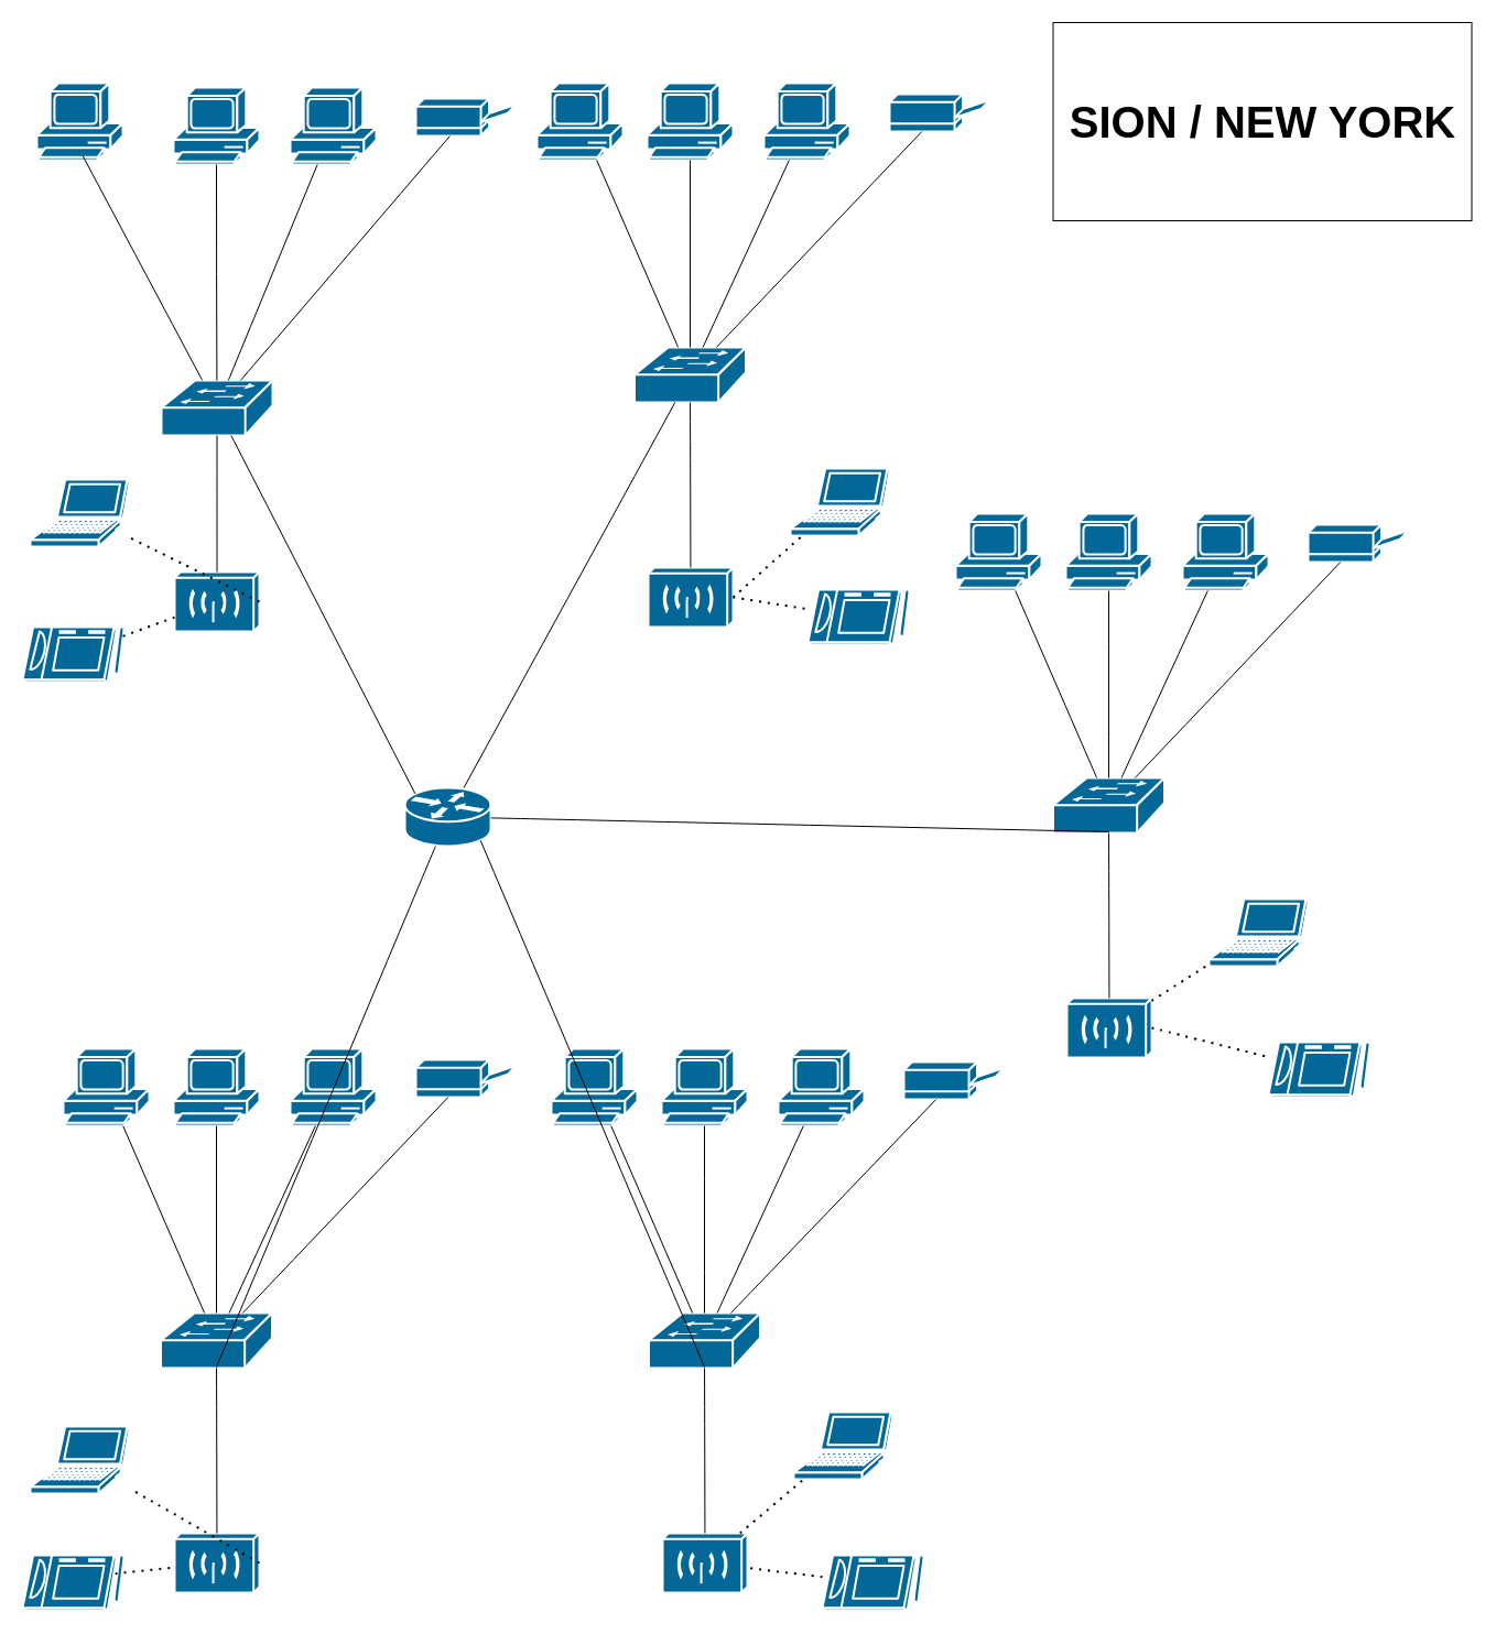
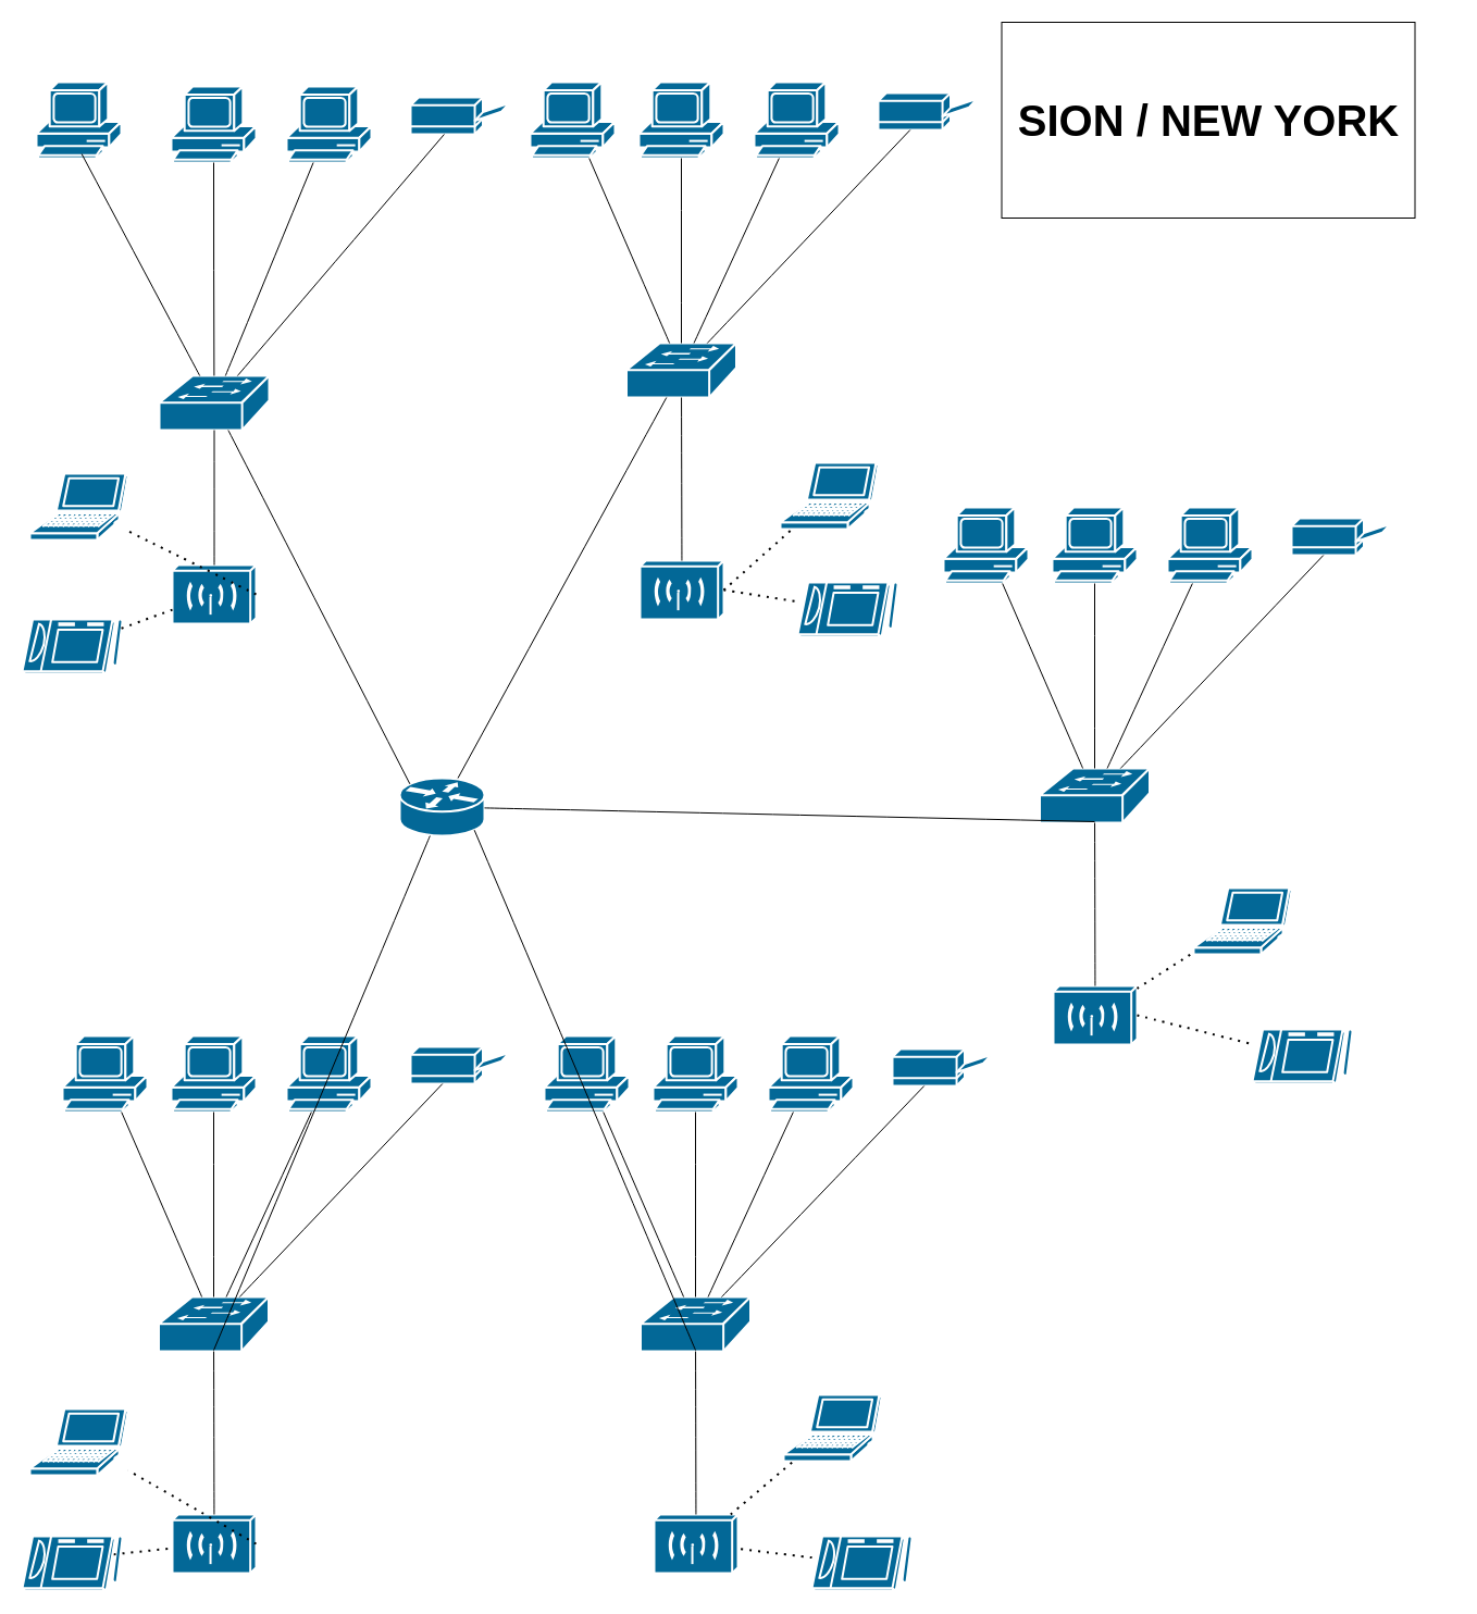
- <mxCell id="83" value="&lt;h1&gt;&lt;font style=&quot;font-size: 40px;&quot;&gt;SION / NEW YORK&lt;/font&gt;&lt;/h1&gt;" style="whiteSpace=wrap;html=1;" vertex="1" parent="1"><mxGeometry x="955.5" y="20" width="380" height="180" as="geometry" /></mxCell>
+ <mxCell id="83" value="&lt;h1&gt;&lt;font style=&quot;font-size: 40px;&quot;&gt;SION / NEW YORK&lt;/font&gt;&lt;/h1&gt;" style="whiteSpace=wrap;html=1;" vertex="1" parent="1"><mxGeometry x="920.5" y="20" width="380" height="180" as="geometry" /></mxCell>
